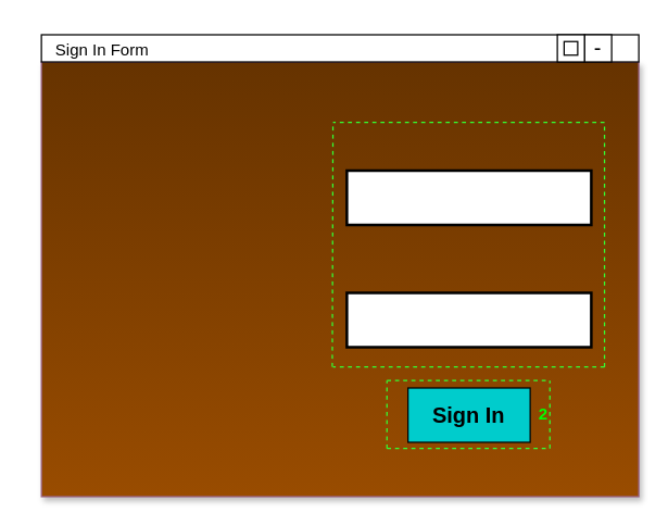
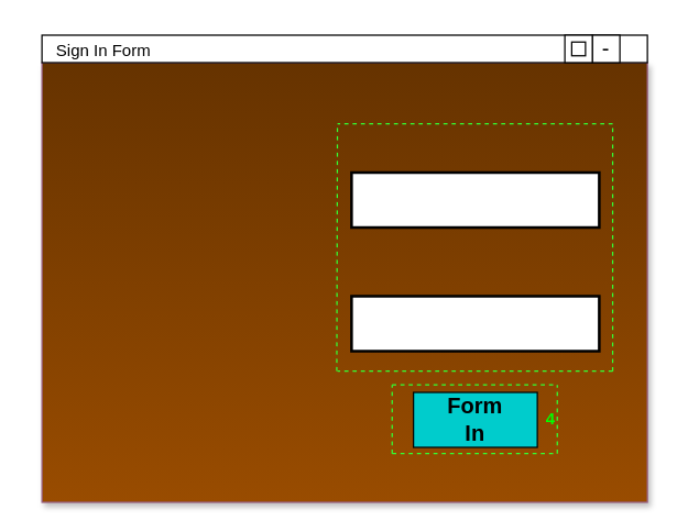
- <mxCell id="6" value="&lt;b&gt;Sign In&lt;/b&gt;" style="text;html=1;strokeColor=none;fillColor=none;align=center;verticalAlign=middle;whiteSpace=wrap;fontSize=16;" vertex="1" parent="1"><mxGeometry x="315" y="290" width="60" height="30" as="geometry" /></mxCell>
+ <mxCell id="6" value="&lt;b&gt;Form In&lt;/b&gt;" style="text;html=1;strokeColor=none;fillColor=none;align=center;verticalAlign=middle;whiteSpace=wrap;fontSize=16;" vertex="1" parent="1"><mxGeometry x="315" y="290" width="60" height="30" as="geometry" /></mxCell>
- <mxCell id="20" value="&lt;b&gt;2&lt;/b&gt;" style="text;html=1;strokeColor=none;fillColor=none;align=center;verticalAlign=middle;whiteSpace=wrap;rounded=0;fontColor=#00FF00;" vertex="1" parent="1"><mxGeometry x="370" y="290" width="60" height="30" as="geometry" /></mxCell>
+ <mxCell id="20" value="&lt;b&gt;4&lt;/b&gt;" style="text;html=1;strokeColor=none;fillColor=none;align=center;verticalAlign=middle;whiteSpace=wrap;rounded=0;fontColor=#00FF00;" vertex="1" parent="1"><mxGeometry x="370" y="290" width="60" height="30" as="geometry" /></mxCell>
